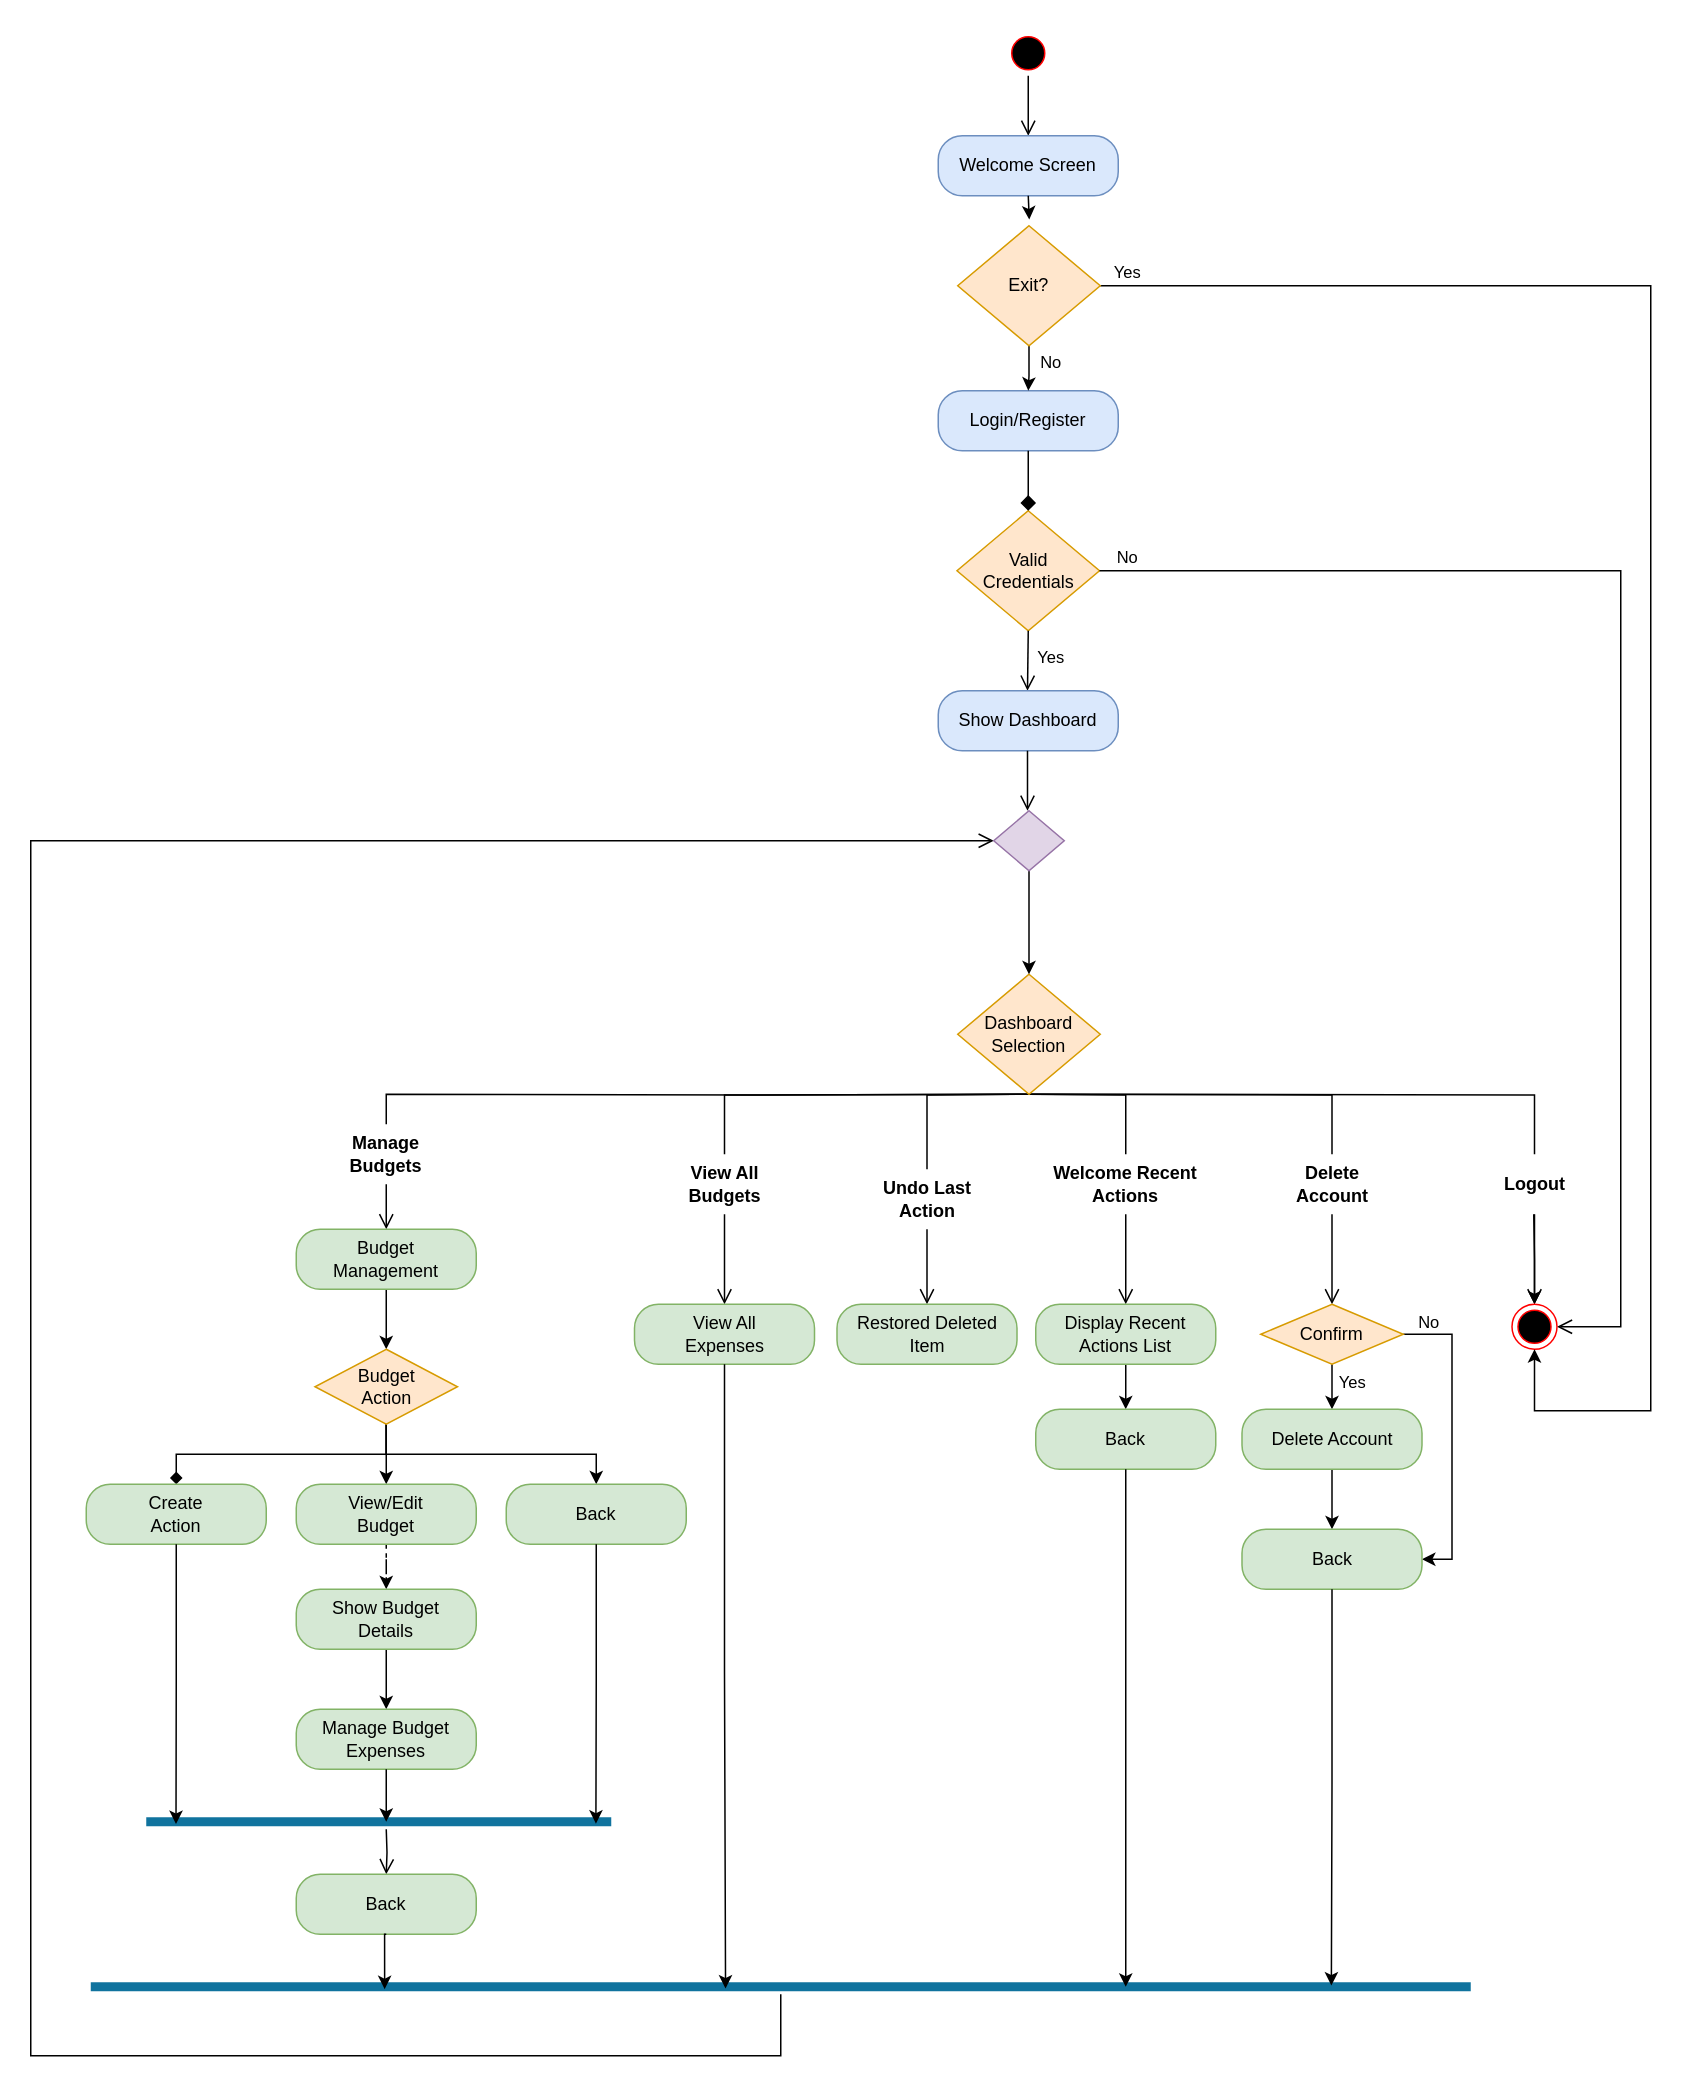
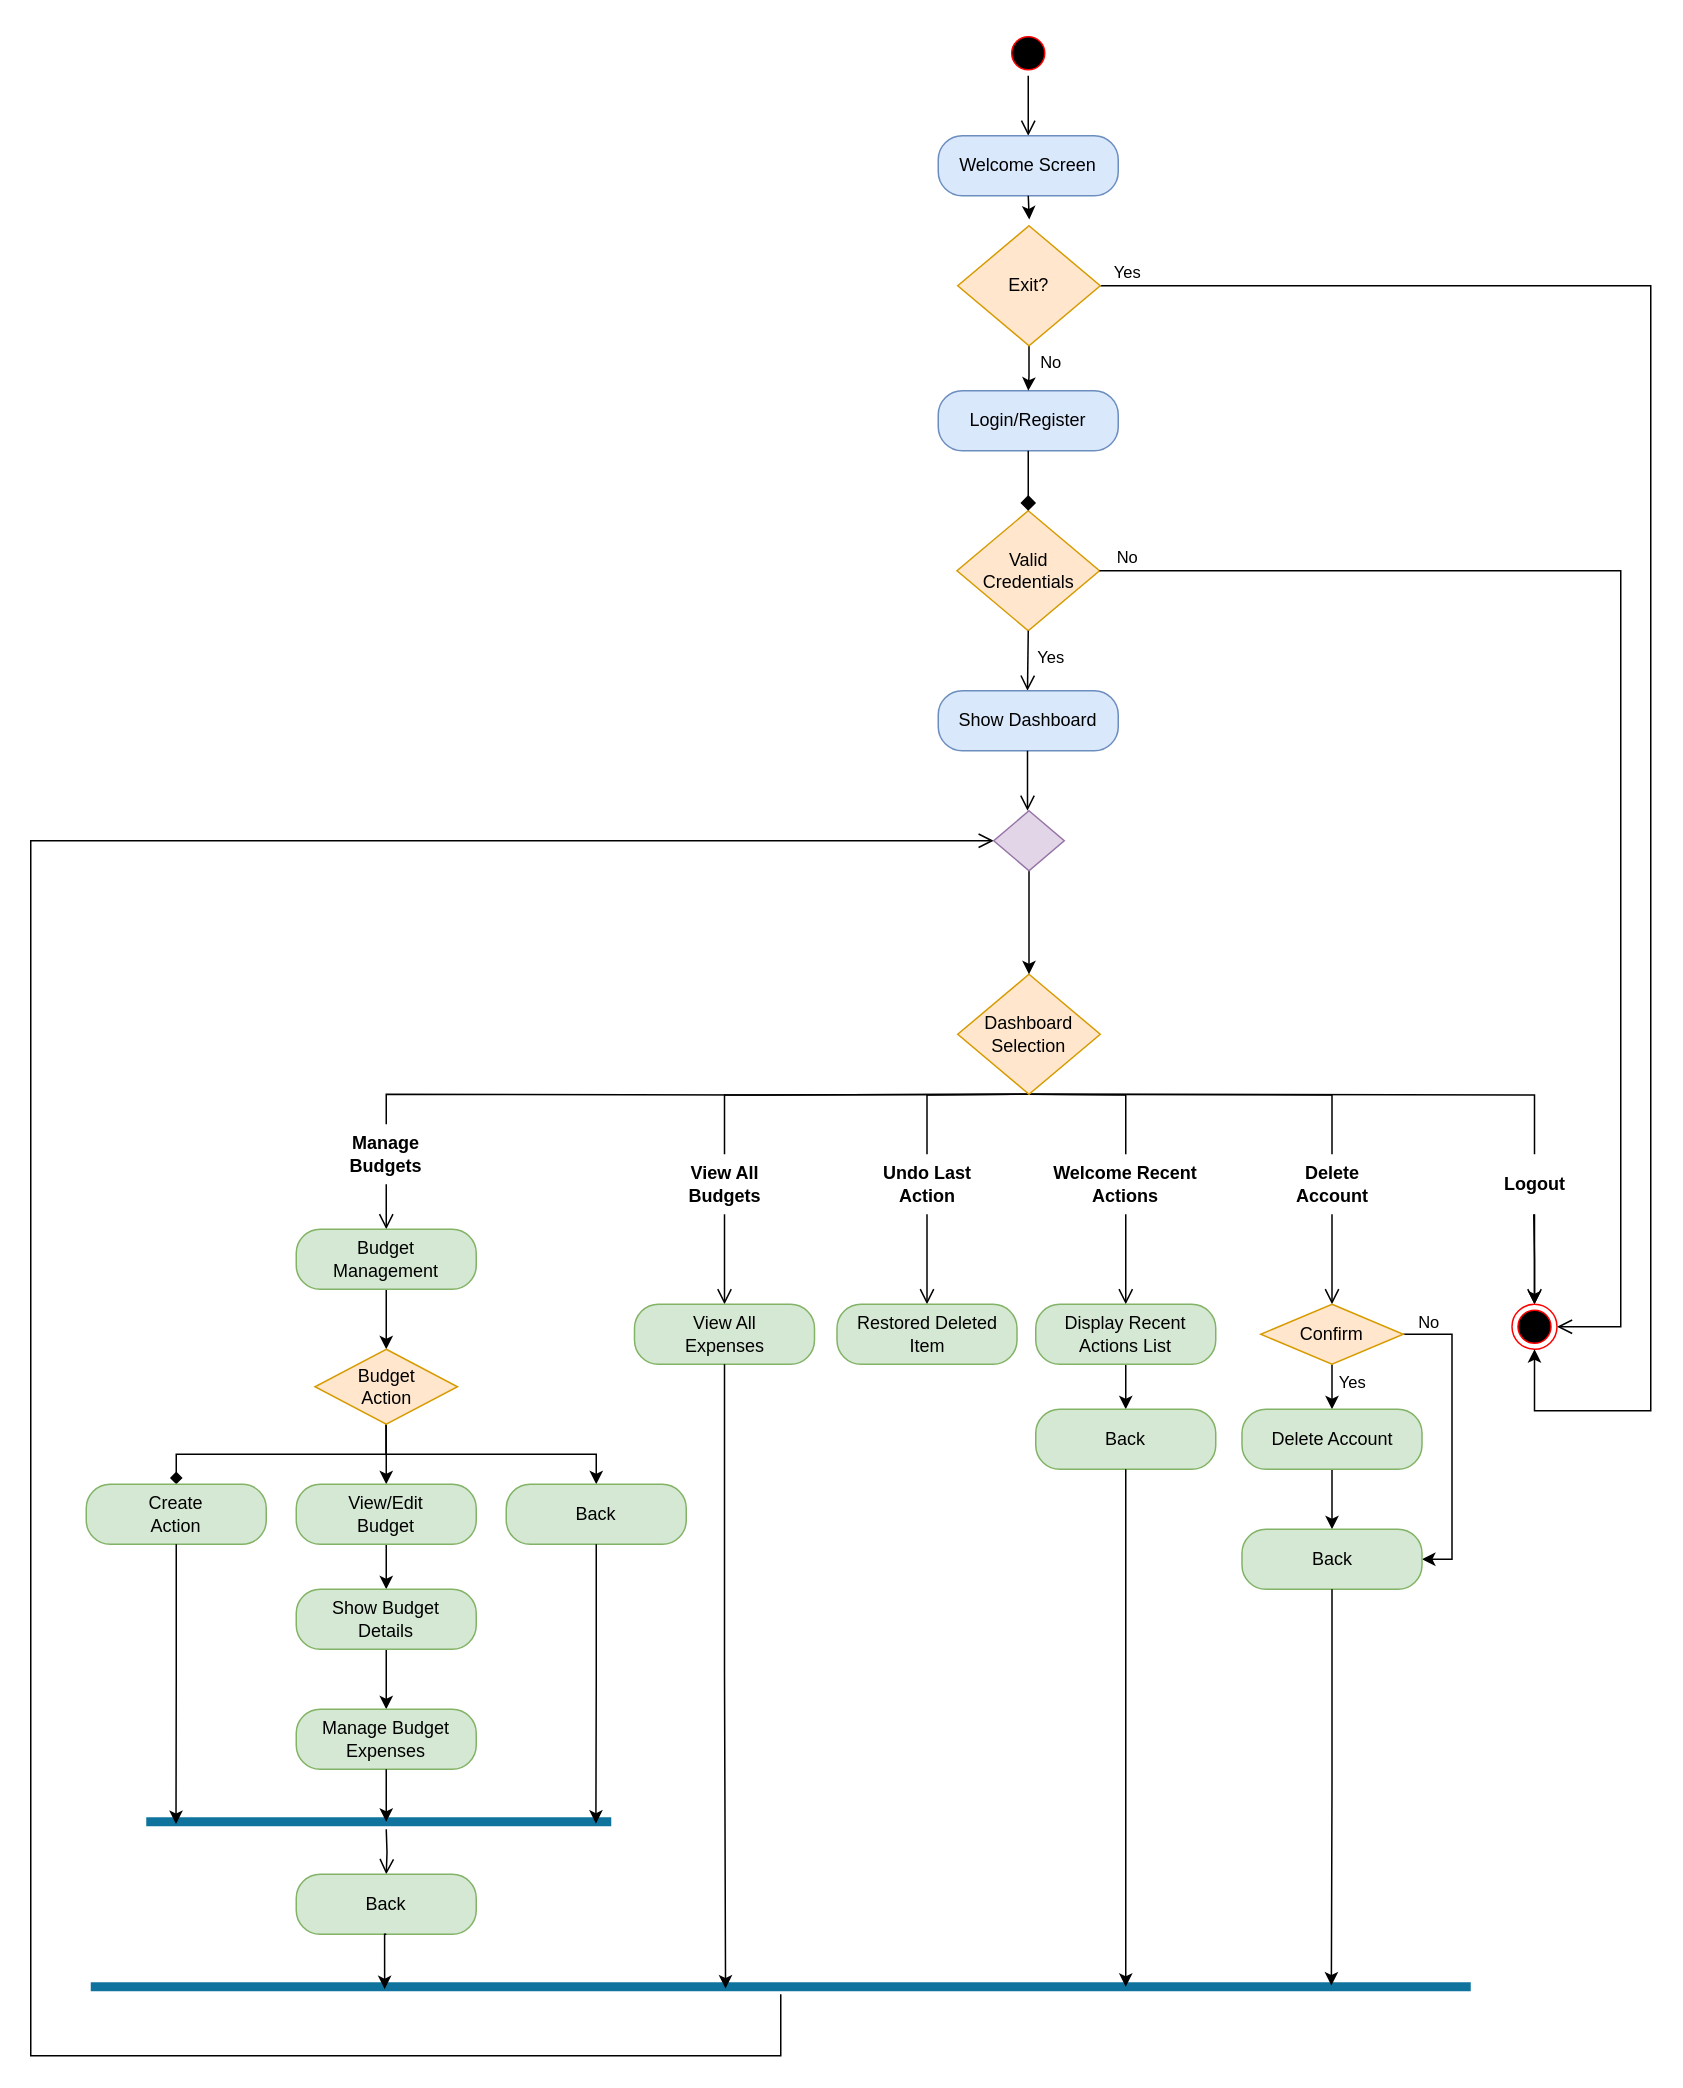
- <mxCell id="18" value="&lt;div&gt;Undo Last&lt;/div&gt;&lt;div&gt;Action&lt;/div&gt;" style="rounded=1;whiteSpace=wrap;html=1;arcSize=40;fontColor=#000000;fillColor=none;strokeColor=none;fontStyle=1;fixDash=0;editable=1;movable=1;resizable=1;rotatable=1;deletable=1;locked=0;connectable=1;metaEdit=0;" vertex="1" parent="1"><mxGeometry x="557.5" y="779" width="120" height="40" as="geometry" /></mxCell>
+ <mxCell id="18" value="&lt;div&gt;Undo Last&lt;/div&gt;&lt;div&gt;Action&lt;/div&gt;" style="rounded=1;whiteSpace=wrap;html=1;arcSize=40;fontColor=#000000;fillColor=none;strokeColor=none;fontStyle=1;fixDash=0;editable=1;movable=1;resizable=1;rotatable=1;deletable=1;locked=0;connectable=1;metaEdit=0;" vertex="1" parent="1"><mxGeometry x="557.5" y="769" width="120" height="40" as="geometry" /></mxCell>
- <mxCell id="54" style="edgeStyle=orthogonalEdgeStyle;rounded=0;orthogonalLoop=1;jettySize=auto;html=1;exitX=0.5;exitY=1;exitDx=0;exitDy=0;strokeColor=#000000;fixDash=0;editable=1;movable=1;resizable=1;rotatable=1;deletable=1;locked=0;connectable=1;metaEdit=0;dashed=1;" edge="1" parent="1" source="55" target="58"><mxGeometry relative="1" as="geometry" /></mxCell>
+ <mxCell id="54" style="edgeStyle=orthogonalEdgeStyle;rounded=0;orthogonalLoop=1;jettySize=auto;html=1;exitX=0.5;exitY=1;exitDx=0;exitDy=0;strokeColor=#000000;fixDash=0;editable=1;movable=1;resizable=1;rotatable=1;deletable=1;locked=0;connectable=1;metaEdit=0;" edge="1" parent="1" source="55" target="58"><mxGeometry relative="1" as="geometry" /></mxCell>
